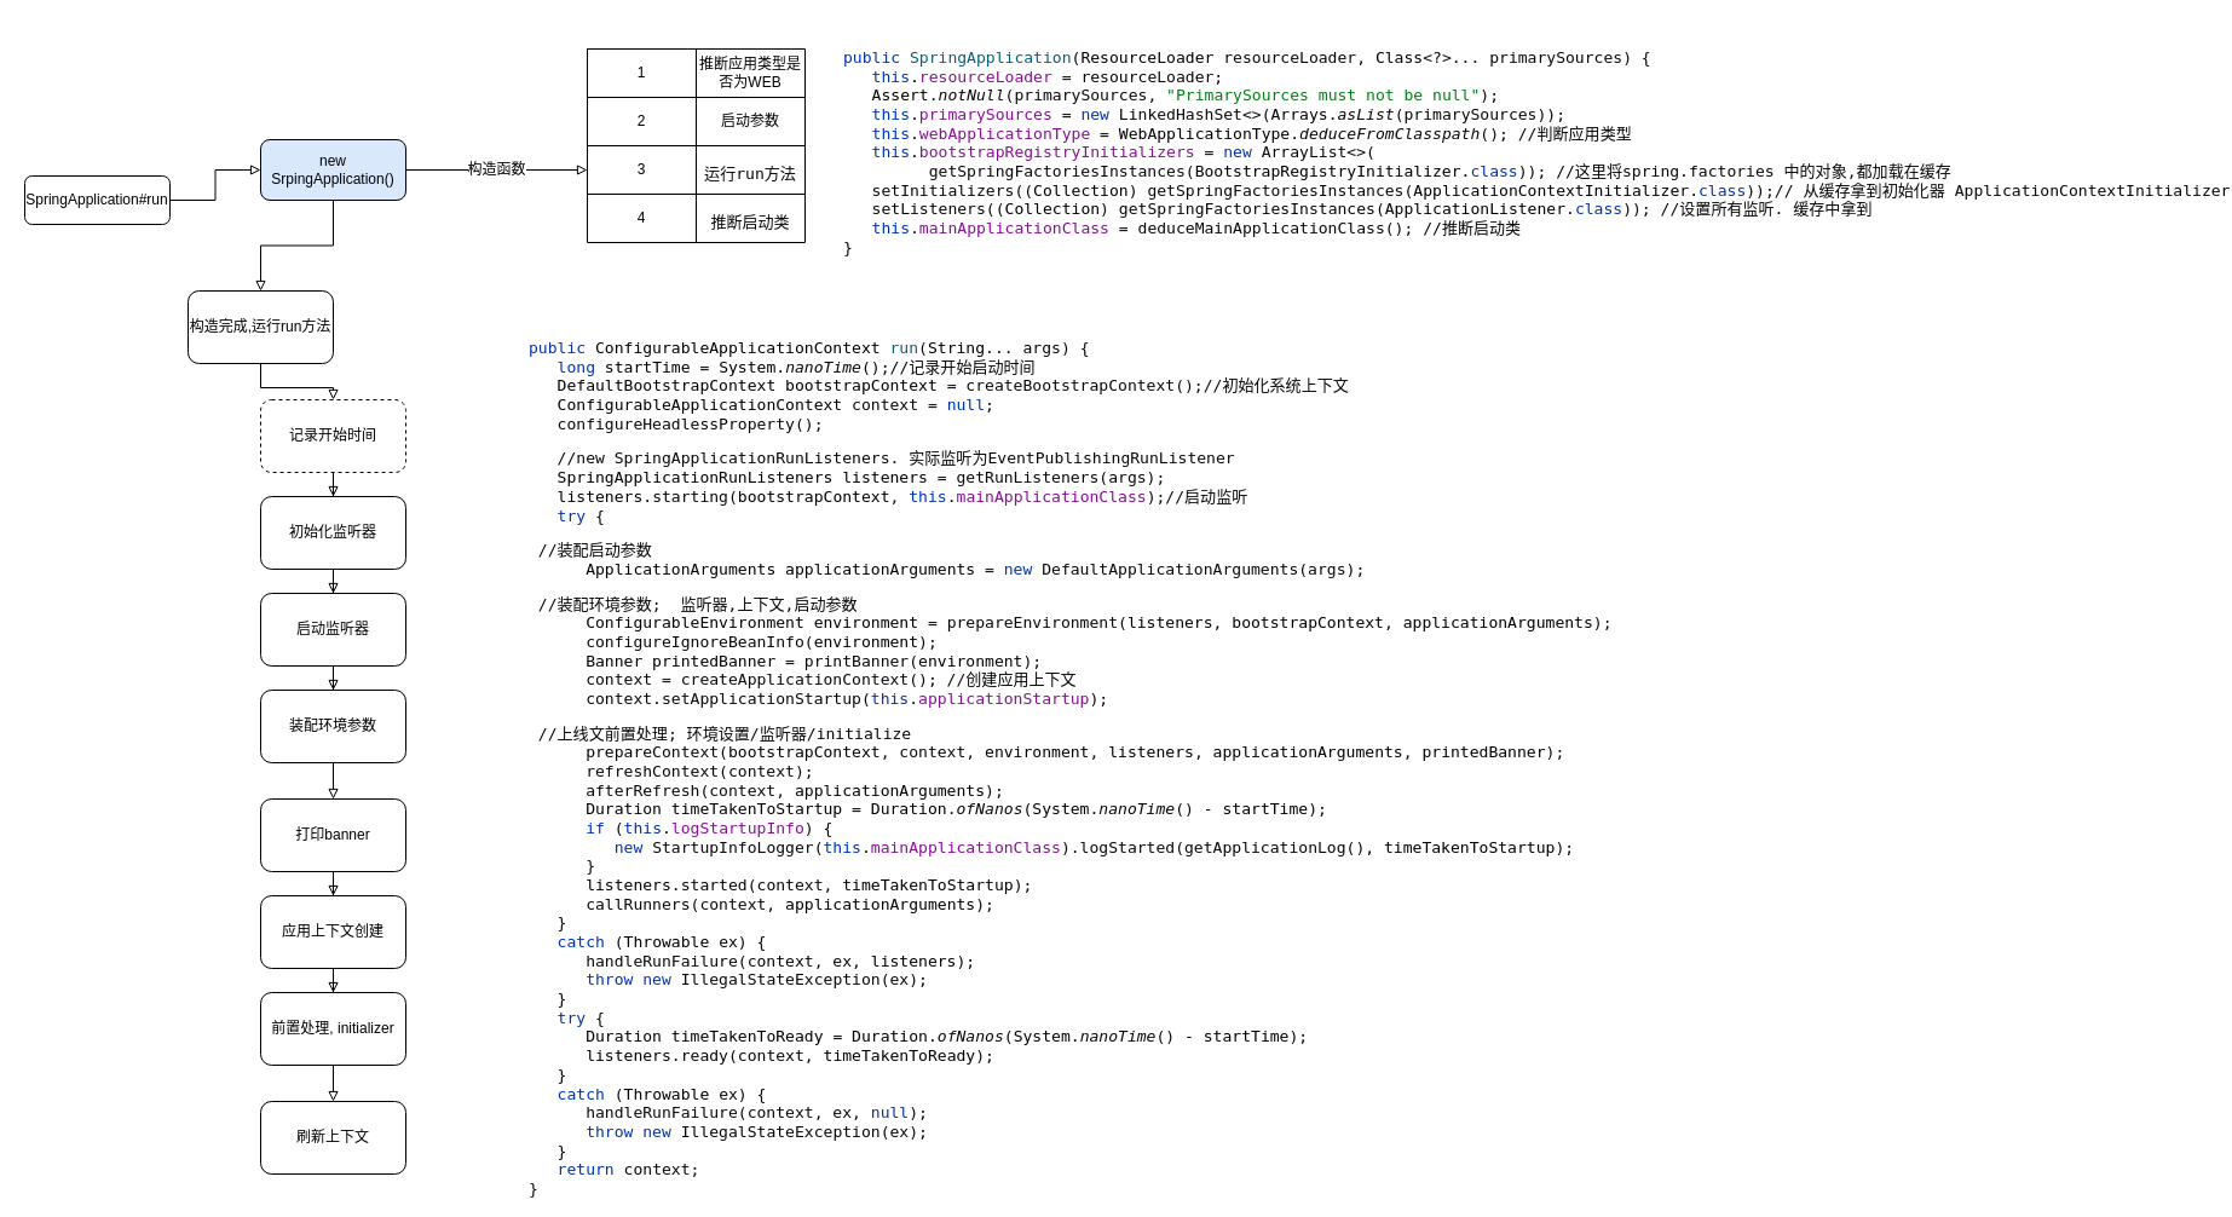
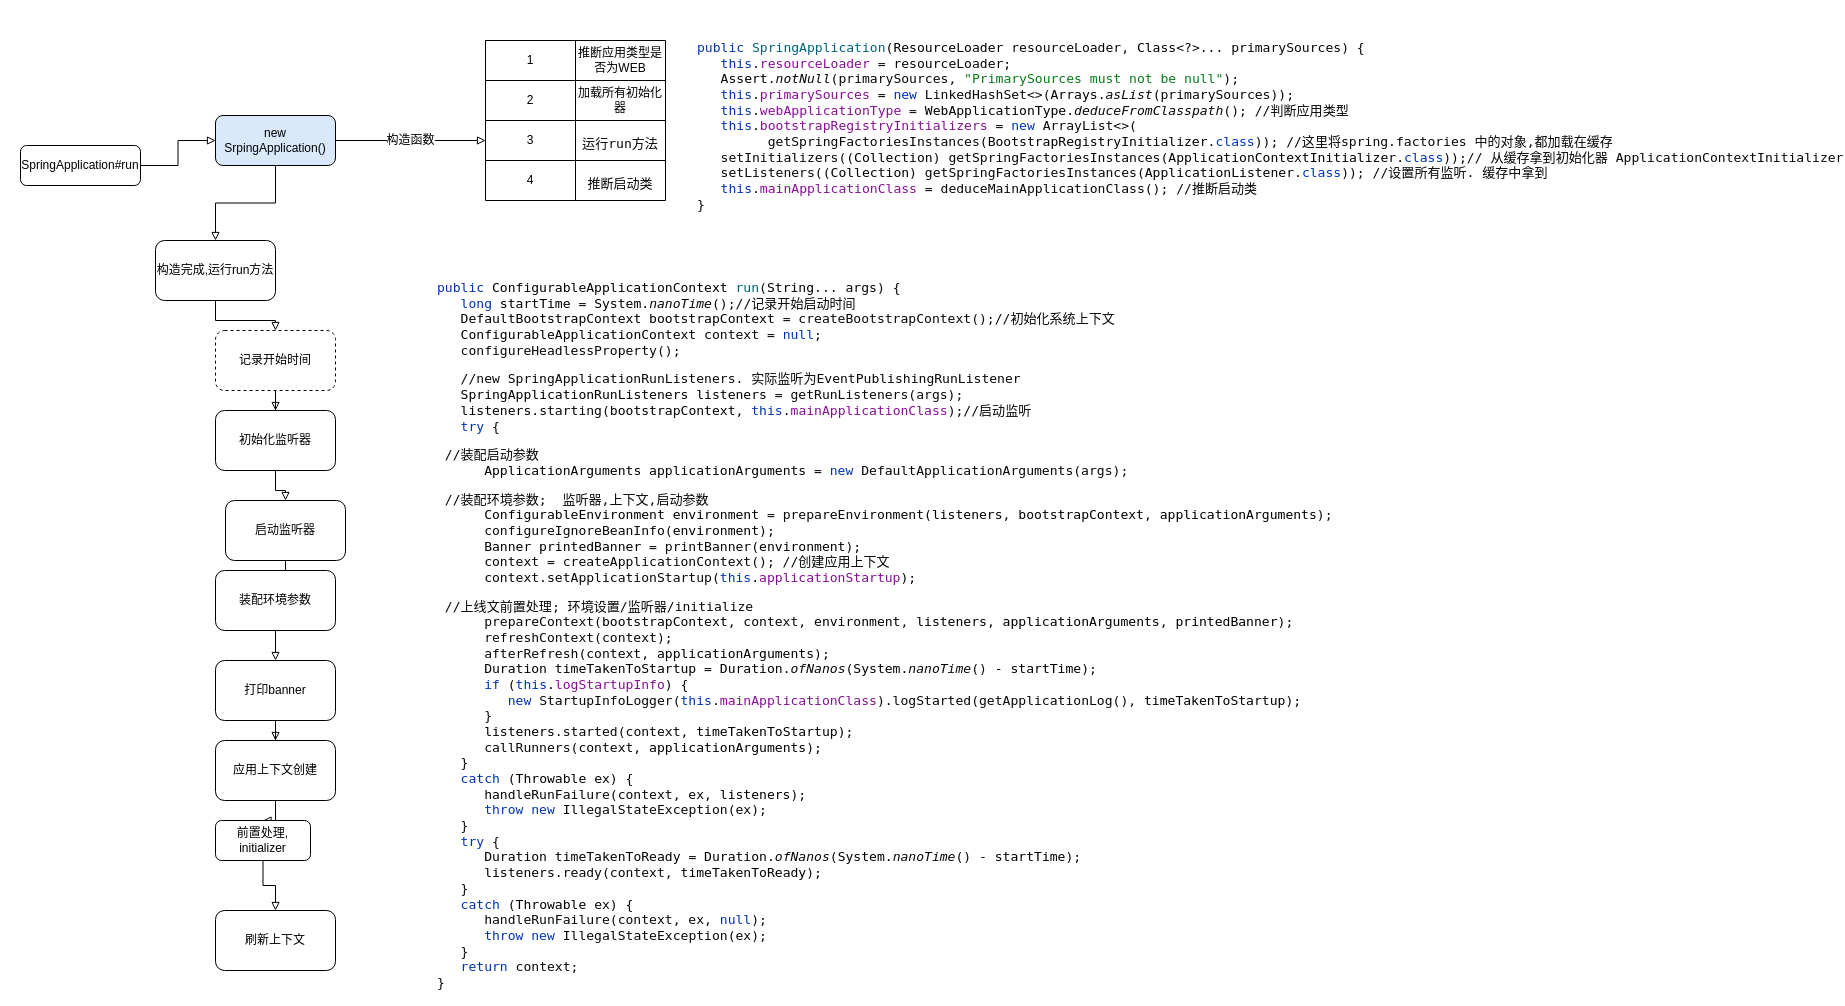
- <mxCell id="13" value="启动参数" style="shape=partialRectangle;html=1;whiteSpace=wrap;connectable=0;overflow=hidden;fillColor=none;top=0;left=0;bottom=0;right=0;pointerEvents=1;rounded=1;fontFamily=Helvetica;fontSize=12;fontColor=default;strokeColor=default;" vertex="1" parent="11"><mxGeometry x="90" width="90" height="40" as="geometry"><mxRectangle width="90" height="40" as="alternateBounds" /></mxGeometry></mxCell>
+ <mxCell id="13" value="加载所有初始化器" style="shape=partialRectangle;html=1;whiteSpace=wrap;connectable=0;overflow=hidden;fillColor=none;top=0;left=0;bottom=0;right=0;pointerEvents=1;rounded=1;fontFamily=Helvetica;fontSize=12;fontColor=default;strokeColor=default;" vertex="1" parent="11"><mxGeometry x="90" width="90" height="40" as="geometry"><mxRectangle width="90" height="40" as="alternateBounds" /></mxGeometry></mxCell>
- <mxCell id="29" value="启动监听器" style="rounded=1;whiteSpace=wrap;html=1;fontFamily=Helvetica;fontSize=12;fontColor=default;strokeColor=default;fillColor=default;" vertex="1" parent="1"><mxGeometry x="215" y="490" width="120" height="60" as="geometry" /></mxCell>
+ <mxCell id="29" value="启动监听器" style="rounded=1;whiteSpace=wrap;html=1;fontFamily=Helvetica;fontSize=12;fontColor=default;strokeColor=default;fillColor=default;" vertex="1" parent="1"><mxGeometry x="225" y="500" width="120" height="60" as="geometry" /></mxCell>
- <mxCell id="37" value="前置处理, initializer" style="rounded=1;whiteSpace=wrap;html=1;fontFamily=Helvetica;fontSize=12;fontColor=default;strokeColor=default;fillColor=default;" vertex="1" parent="1"><mxGeometry x="215" y="820" width="120" height="60" as="geometry" /></mxCell>
+ <mxCell id="37" value="前置处理, initializer" style="rounded=1;whiteSpace=wrap;html=1;fontFamily=Helvetica;fontSize=12;fontColor=default;strokeColor=default;fillColor=default;" vertex="1" parent="1"><mxGeometry x="215" y="820" width="95" height="40" as="geometry" /></mxCell>
